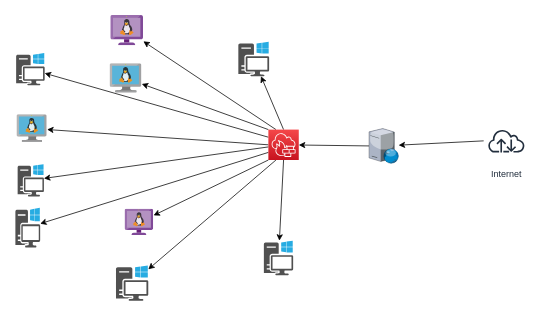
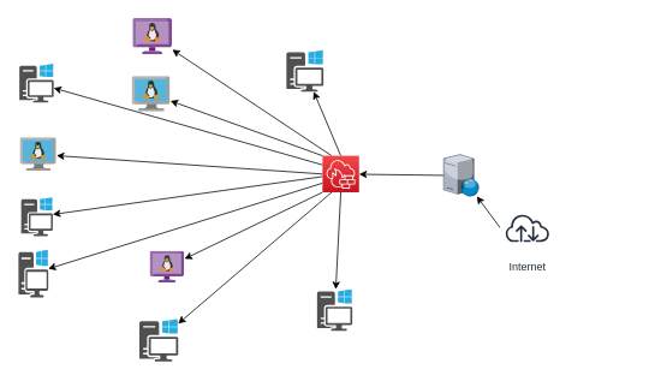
- <mxCell id="3" value="Internet" style="sketch=0;outlineConnect=0;fontColor=#232F3E;gradientColor=none;strokeColor=#232F3E;fillColor=#ffffff;dashed=0;verticalLabelPosition=bottom;verticalAlign=top;align=center;html=1;fontSize=12;fontStyle=0;aspect=fixed;shape=mxgraph.aws4.resourceIcon;resIcon=mxgraph.aws4.internet;points=[[0,0.5,0,0,0],[0,0.95,0,0,0],[1,0.5,0,0,0]];" vertex="1" parent="1"><mxGeometry x="644" y="157" width="60" height="60" as="geometry" /></mxCell>
+ <mxCell id="3" value="Internet" style="sketch=0;outlineConnect=0;fontColor=#232F3E;gradientColor=none;strokeColor=#232F3E;fillColor=#ffffff;dashed=0;verticalLabelPosition=bottom;verticalAlign=top;align=center;html=1;fontSize=12;fontStyle=0;aspect=fixed;shape=mxgraph.aws4.resourceIcon;resIcon=mxgraph.aws4.internet;points=[[0,0.5,0,0,0],[0,0.95,0,0,0],[1,0.5,0,0,0]];" vertex="1" parent="1"><mxGeometry x="554" y="222" width="60" height="60" as="geometry" /></mxCell>
